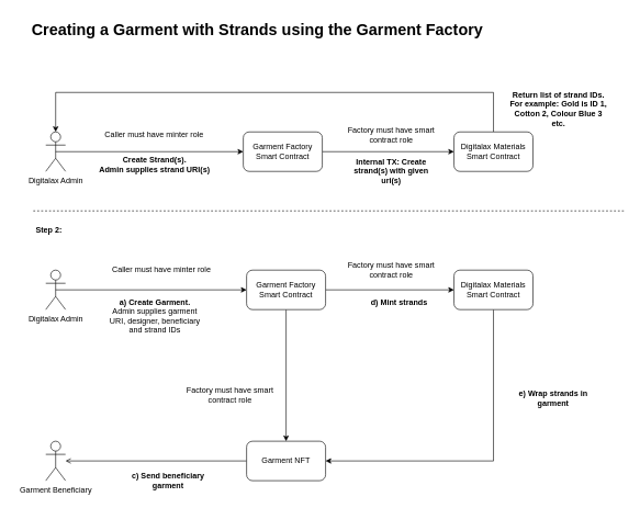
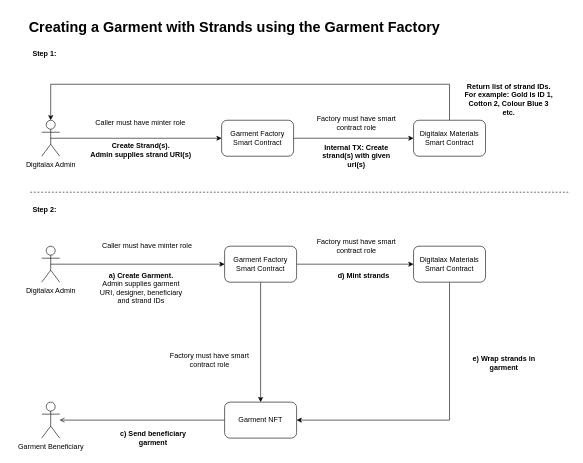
+ <mxCell id="7" value="&lt;b&gt;Step 1:&lt;/b&gt;" style="text;html=1;strokeColor=none;fillColor=none;align=center;verticalAlign=middle;whiteSpace=wrap;rounded=0;" vertex="1" parent="1"><mxGeometry x="49" y="80" width="50" height="20" as="geometry" /></mxCell>
